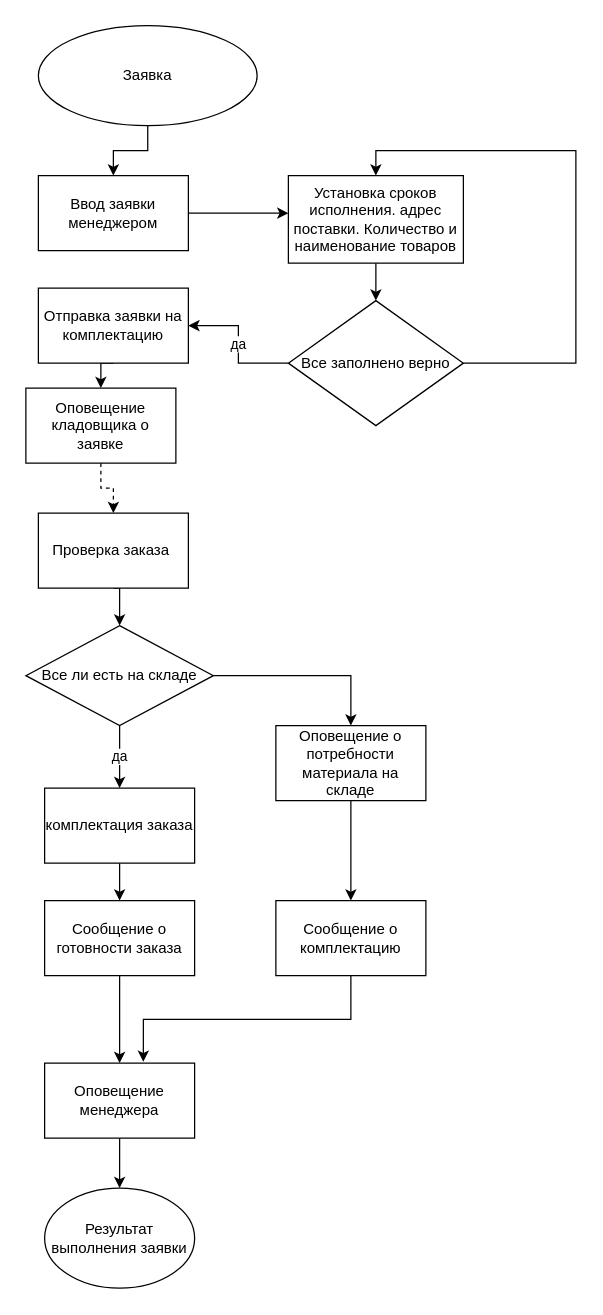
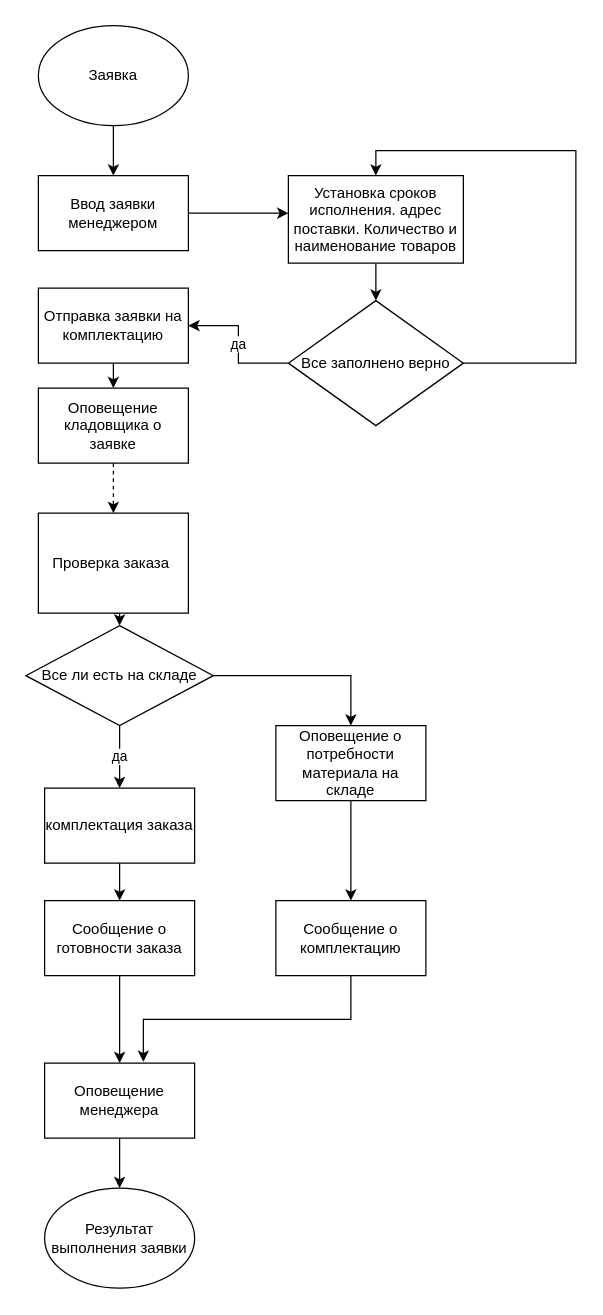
- <mxCell id="5" value="Заявка" style="ellipse;whiteSpace=wrap;html=1;" vertex="1" parent="1"><mxGeometry x="30" y="20" width="175" height="80" as="geometry" /></mxCell>
+ <mxCell id="5" value="Заявка" style="ellipse;whiteSpace=wrap;html=1;" vertex="1" parent="1"><mxGeometry x="30" y="20" width="120" height="80" as="geometry" /></mxCell>
- <mxCell id="9" value="Оповещение кладовщика о заявке" style="rounded=0;whiteSpace=wrap;html=1;" vertex="1" parent="1"><mxGeometry x="20" y="310" width="120" height="60" as="geometry" /></mxCell>
+ <mxCell id="9" value="Оповещение кладовщика о заявке" style="rounded=0;whiteSpace=wrap;html=1;" vertex="1" parent="1"><mxGeometry x="30" y="310" width="120" height="60" as="geometry" /></mxCell>
- <mxCell id="18" value="Проверка заказа&amp;nbsp;" style="rounded=0;whiteSpace=wrap;html=1;" vertex="1" parent="1"><mxGeometry x="30" y="410" width="120" height="60" as="geometry" /></mxCell>
+ <mxCell id="18" value="Проверка заказа&amp;nbsp;" style="rounded=0;whiteSpace=wrap;html=1;" vertex="1" parent="1"><mxGeometry x="30" y="410" width="120" height="80" as="geometry" /></mxCell>
